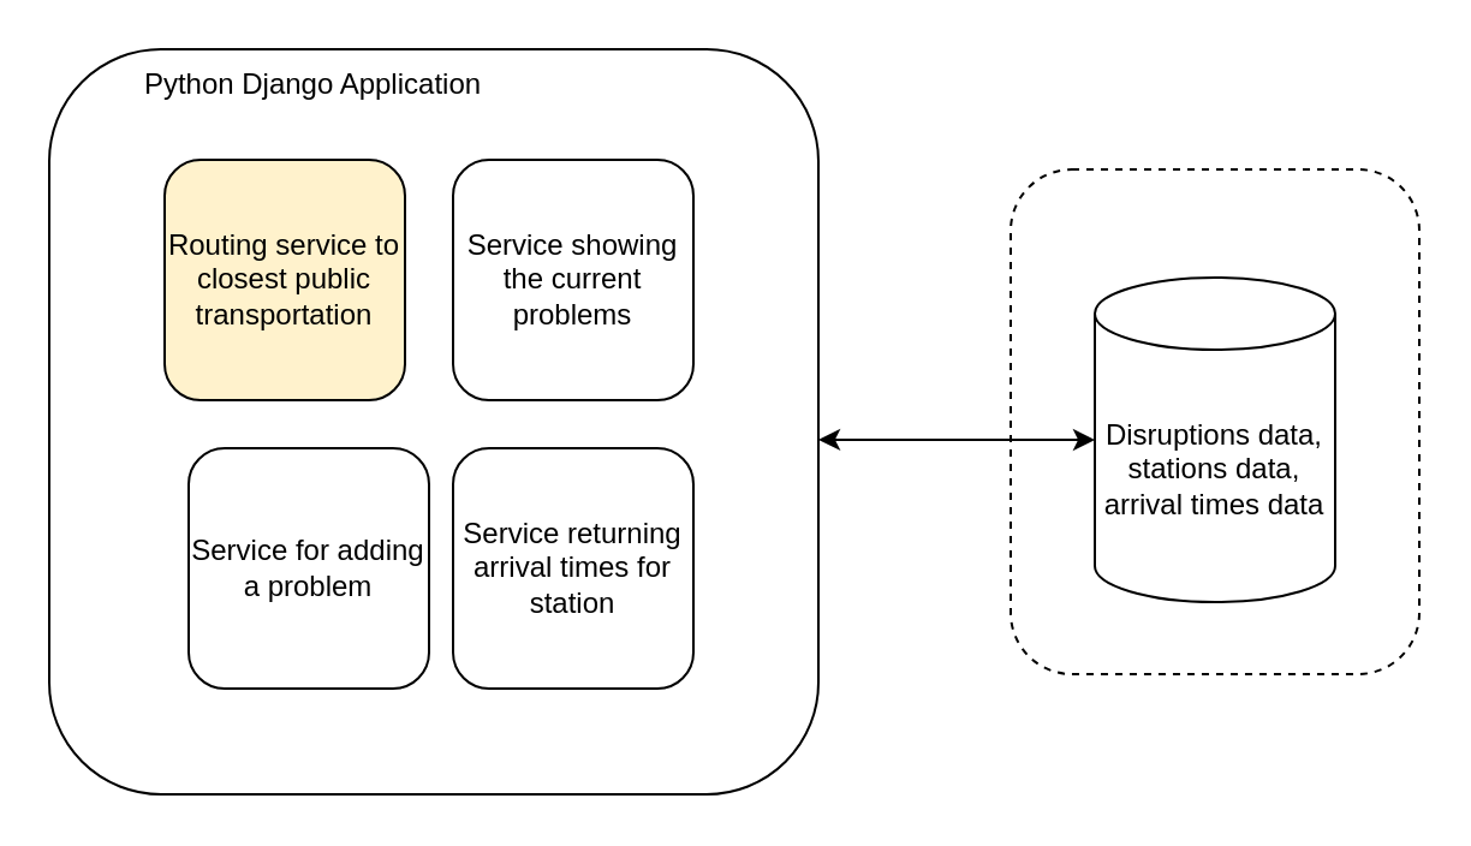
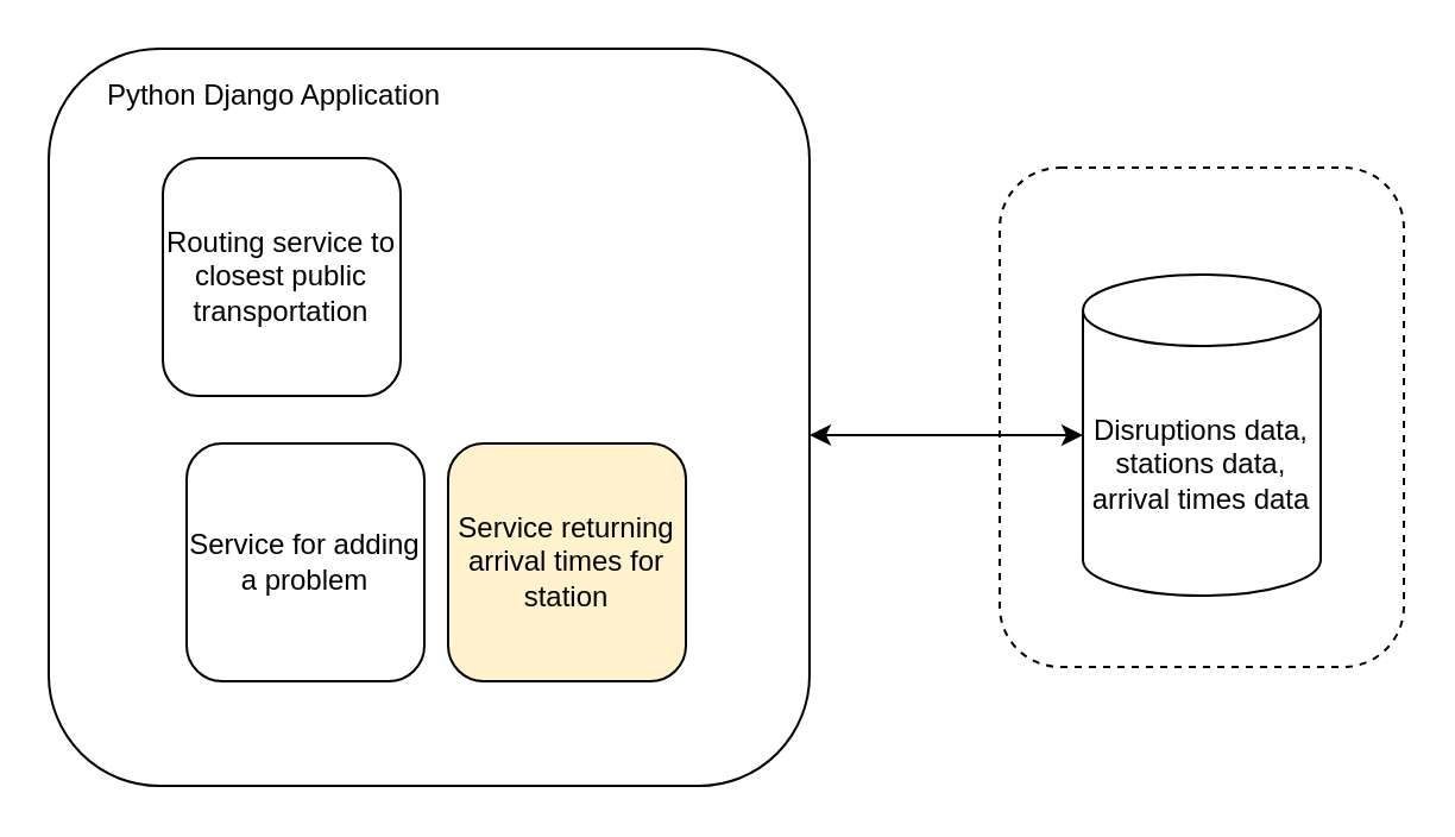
- <mxCell id="4" value="Python Django Application" style="text;html=1;align=center;verticalAlign=middle;whiteSpace=wrap;rounded=0;" parent="1" vertex="1"><mxGeometry x="50" y="20" width="160" height="30" as="geometry" /></mxCell>
+ <mxCell id="4" value="Python Django Application" style="text;html=1;align=center;verticalAlign=middle;whiteSpace=wrap;rounded=0;" parent="1" vertex="1"><mxGeometry x="35" y="25" width="160" height="30" as="geometry" /></mxCell>
- <mxCell id="3" value="Routing service to closest public transportation" style="rounded=1;whiteSpace=wrap;html=1;fillColor=#fff2cc;" parent="1" vertex="1"><mxGeometry x="68" y="66" width="100" height="100" as="geometry" /></mxCell>
+ <mxCell id="3" value="Routing service to closest public transportation" style="rounded=1;whiteSpace=wrap;html=1;" parent="1" vertex="1"><mxGeometry x="68" y="66" width="100" height="100" as="geometry" /></mxCell>
- <mxCell id="5" value="Service showing the current problems" style="rounded=1;whiteSpace=wrap;html=1;" parent="1" vertex="1"><mxGeometry x="188" y="66" width="100" height="100" as="geometry" /></mxCell>
- <mxCell id="7" value="Service returning arrival times for station" style="rounded=1;whiteSpace=wrap;html=1;" parent="1" vertex="1"><mxGeometry x="188" y="186" width="100" height="100" as="geometry" /></mxCell>
+ <mxCell id="7" value="Service returning arrival times for station" style="rounded=1;whiteSpace=wrap;html=1;fillColor=#fff2cc;" parent="1" vertex="1"><mxGeometry x="188" y="186" width="100" height="100" as="geometry" /></mxCell>
